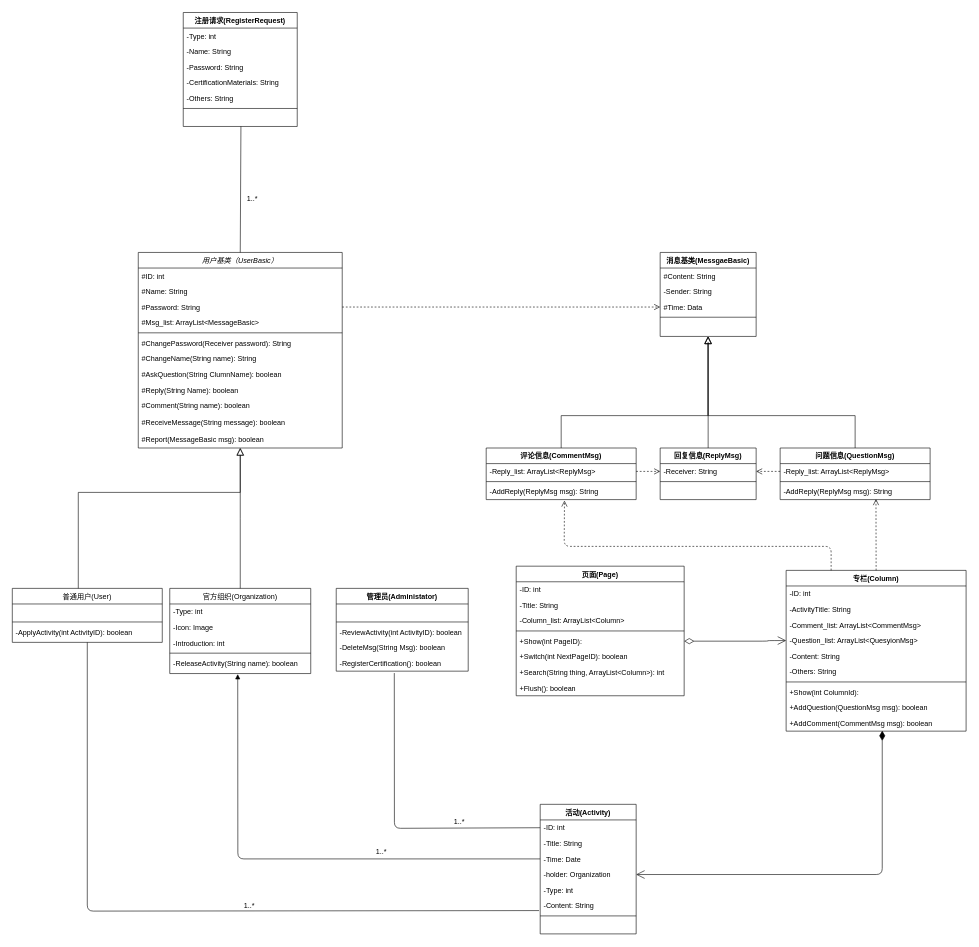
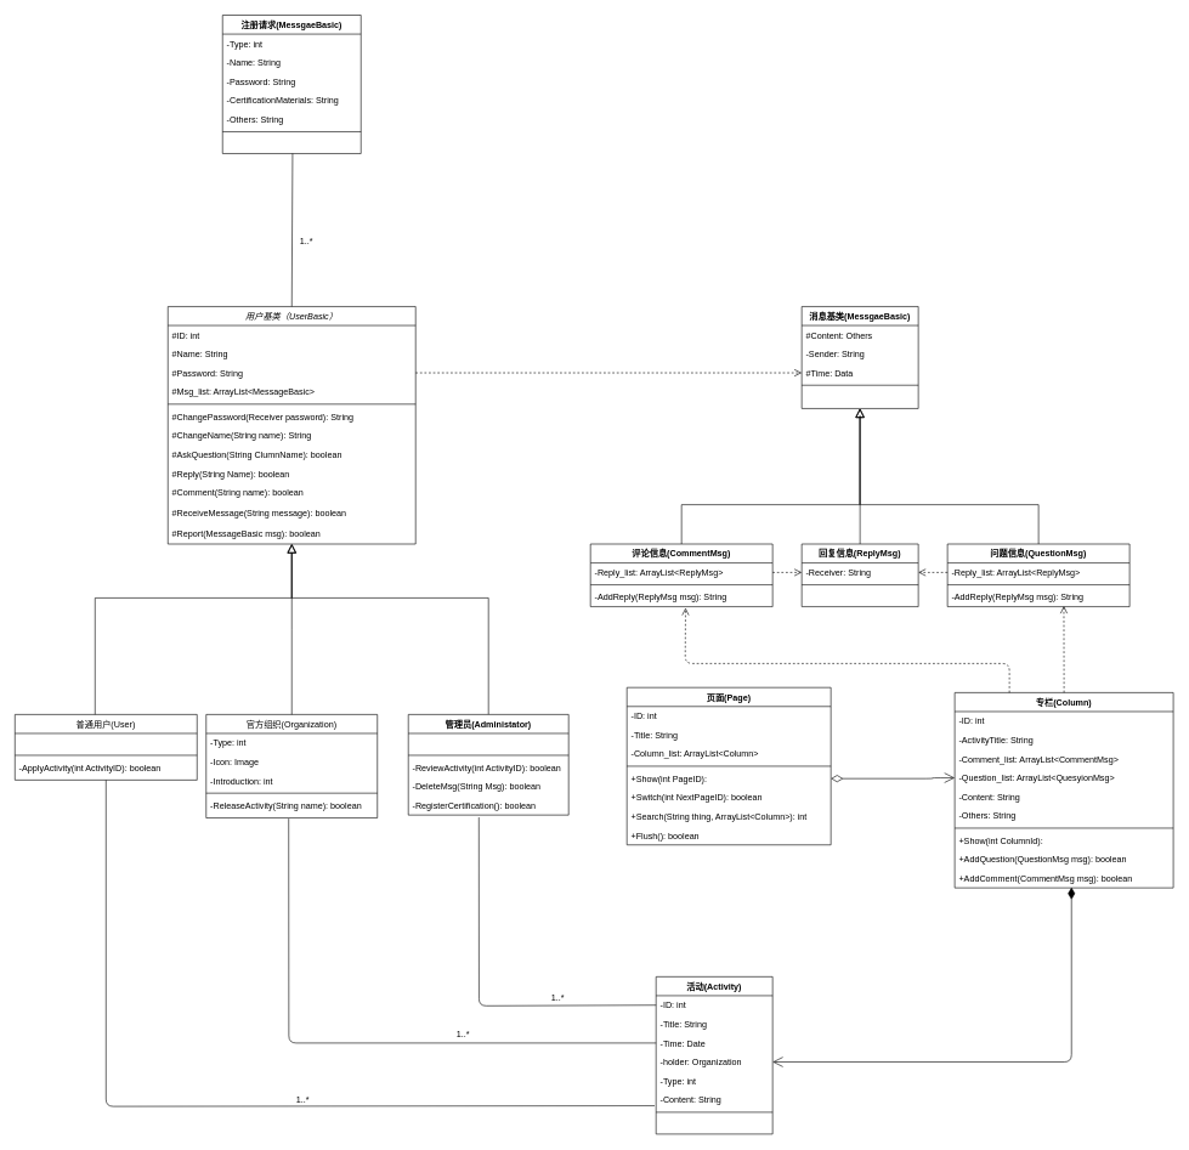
- <mxCell id="84" value="注册请求(RegisterRequest)" style="swimlane;fontStyle=1;align=center;verticalAlign=top;childLayout=stackLayout;horizontal=1;startSize=26;horizontalStack=0;resizeParent=1;resizeParentMax=0;resizeLast=0;collapsible=1;marginBottom=0;" vertex="1" parent="1"><mxGeometry x="305" y="20" width="190" height="190" as="geometry" /></mxCell>
+ <mxCell id="84" value="注册请求(MessgaeBasic)" style="swimlane;fontStyle=1;align=center;verticalAlign=top;childLayout=stackLayout;horizontal=1;startSize=26;horizontalStack=0;resizeParent=1;resizeParentMax=0;resizeLast=0;collapsible=1;marginBottom=0;" vertex="1" parent="1"><mxGeometry x="305" y="20" width="190" height="190" as="geometry" /></mxCell>
- <mxCell id="35" value="#Content: String" style="text;strokeColor=none;fillColor=none;align=left;verticalAlign=top;spacingLeft=4;spacingRight=4;overflow=hidden;rotatable=0;points=[[0,0.5],[1,0.5]];portConstraint=eastwest;" vertex="1" parent="34"><mxGeometry y="26" width="160" height="26" as="geometry" /></mxCell>
+ <mxCell id="35" value="#Content: Others" style="text;strokeColor=none;fillColor=none;align=left;verticalAlign=top;spacingLeft=4;spacingRight=4;overflow=hidden;rotatable=0;points=[[0,0.5],[1,0.5]];portConstraint=eastwest;" vertex="1" parent="34"><mxGeometry y="26" width="160" height="26" as="geometry" /></mxCell>
+ <mxCell id="27" value="" style="endArrow=block;endSize=10;endFill=0;shadow=0;strokeWidth=1;rounded=0;edgeStyle=elbowEdgeStyle;elbow=vertical;entryX=0.5;entryY=1;entryDx=0;entryDy=0;exitX=0.5;exitY=0;exitDx=0;exitDy=0;" edge="1" parent="1" source="28" target="2"><mxGeometry width="160" relative="1" as="geometry"><mxPoint x="590" y="1030" as="sourcePoint" /><mxPoint x="434" y="976" as="targetPoint" /><Array as="points"><mxPoint x="540" y="820" /><mxPoint x="550" y="960" /><mxPoint x="520" y="1003" /></Array></mxGeometry></mxCell>
- <mxCell id="101" value="" style="endArrow=block;html=1;entryX=0.482;entryY=1.033;entryDx=0;entryDy=0;entryPerimeter=0;exitX=0;exitY=0.5;exitDx=0;exitDy=0;" edge="1" parent="1" source="78" target="25"><mxGeometry width="50" height="50" relative="1" as="geometry"><mxPoint x="370" y="1210" as="sourcePoint" /><mxPoint x="420" y="1160" as="targetPoint" /><Array as="points"><mxPoint x="396" y="1431" /></Array></mxGeometry></mxCell>
+ <mxCell id="101" value="" style="endArrow=none;html=1;entryX=0.482;entryY=1.033;entryDx=0;entryDy=0;entryPerimeter=0;exitX=0;exitY=0.5;exitDx=0;exitDy=0;" edge="1" parent="1" source="78" target="25"><mxGeometry width="50" height="50" relative="1" as="geometry"><mxPoint x="370" y="1210" as="sourcePoint" /><mxPoint x="420" y="1160" as="targetPoint" /><Array as="points"><mxPoint x="396" y="1431" /></Array></mxGeometry></mxCell>
